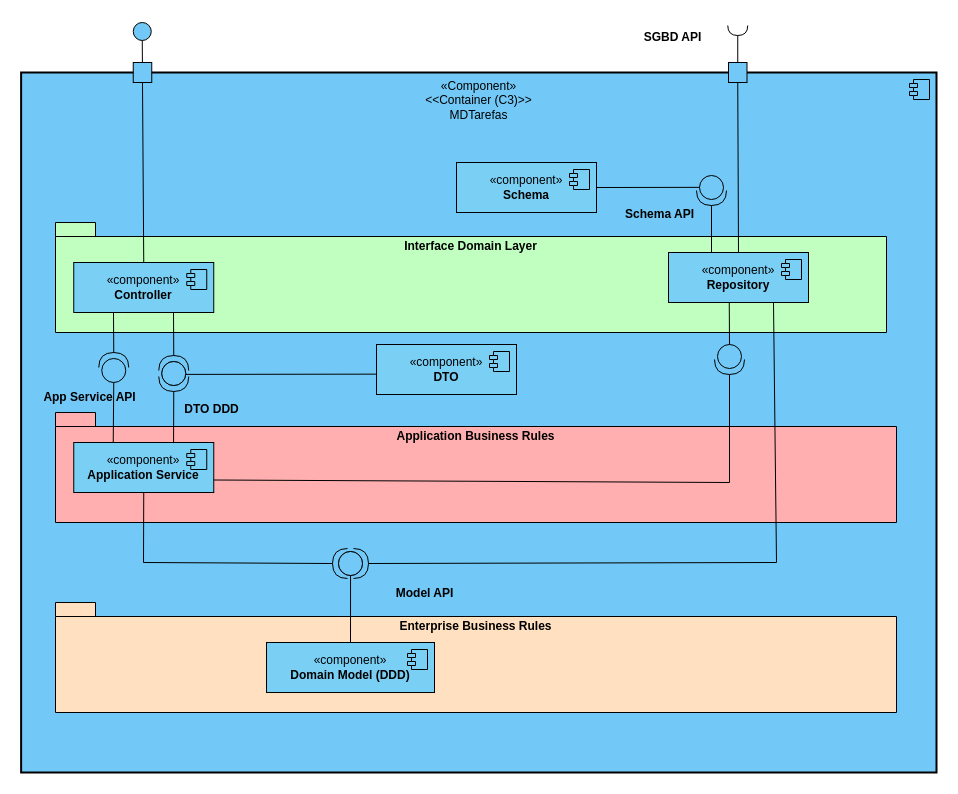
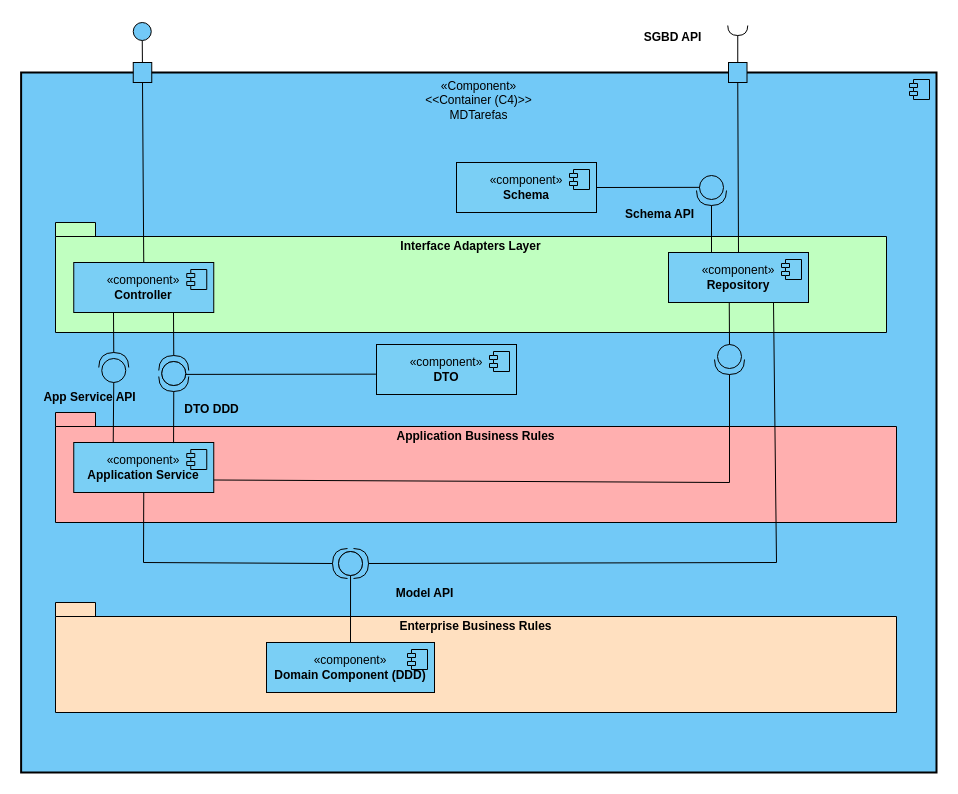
- <mxCell id="2" value="«Component»&lt;br&gt;&amp;lt;&amp;lt;Container (C3)&amp;gt;&amp;gt;&lt;br&gt;MDTarefas" style="html=1;dropTarget=0;whiteSpace=wrap;verticalAlign=top;fillColor=#72C9F7;strokeColor=#000000;strokeWidth=2;" parent="1" vertex="1"><mxGeometry x="20.62" y="72" width="915.38" height="700" as="geometry" /></mxCell>
+ <mxCell id="2" value="«Component»&lt;br&gt;&amp;lt;&amp;lt;Container (C4)&amp;gt;&amp;gt;&lt;br&gt;MDTarefas" style="html=1;dropTarget=0;whiteSpace=wrap;verticalAlign=top;fillColor=#72C9F7;strokeColor=#000000;strokeWidth=2;" parent="1" vertex="1"><mxGeometry x="20.62" y="72" width="915.38" height="700" as="geometry" /></mxCell>
- <mxCell id="7" value="Interface Domain Layer" style="shape=folder;fontStyle=1;spacingTop=10;tabWidth=40;tabHeight=14;tabPosition=left;html=1;whiteSpace=wrap;verticalAlign=top;fillColor=#c0ffc0;" parent="1" vertex="1"><mxGeometry x="55" y="222" width="831" height="110" as="geometry" /></mxCell>
+ <mxCell id="7" value="Interface Adapters Layer" style="shape=folder;fontStyle=1;spacingTop=10;tabWidth=40;tabHeight=14;tabPosition=left;html=1;whiteSpace=wrap;verticalAlign=top;fillColor=#c0ffc0;" parent="1" vertex="1"><mxGeometry x="55" y="222" width="831" height="110" as="geometry" /></mxCell>
- <mxCell id="29" value="«component»&lt;br&gt;&lt;b&gt;Domain Model (DDD)&lt;/b&gt;" style="html=1;dropTarget=0;whiteSpace=wrap;fillColor=#7ACFF5;" parent="1" vertex="1"><mxGeometry x="266" y="642" width="168" height="50" as="geometry" /></mxCell>
+ <mxCell id="29" value="«component»&lt;br&gt;&lt;b&gt;Domain Component (DDD)&lt;/b&gt;" style="html=1;dropTarget=0;whiteSpace=wrap;fillColor=#7ACFF5;" parent="1" vertex="1"><mxGeometry x="266" y="642" width="168" height="50" as="geometry" /></mxCell>
